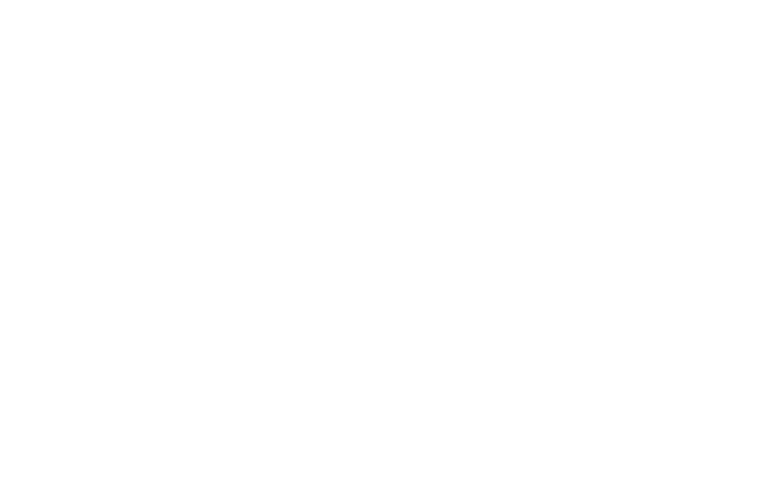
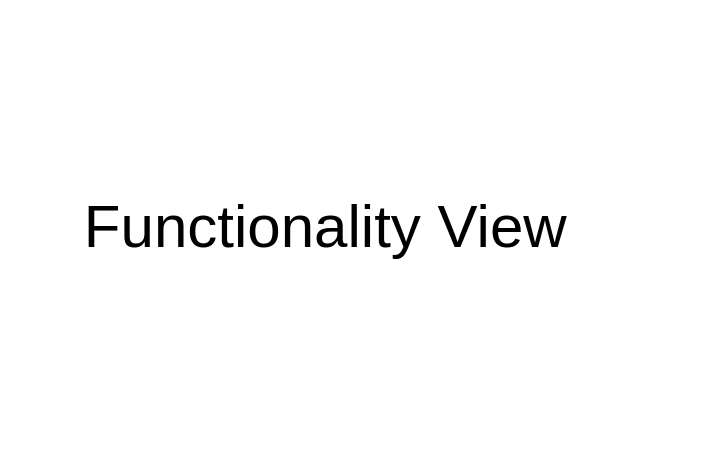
+ <mxCell id="2" value="Functionality View" style="text;html=1;strokeColor=none;fillColor=none;align=center;verticalAlign=middle;whiteSpace=wrap;rounded=0;fontSize=48;opacity=30;" vertex="1" parent="1"><mxGeometry x="20" y="20" width="480" height="320" as="geometry" /></mxCell>
